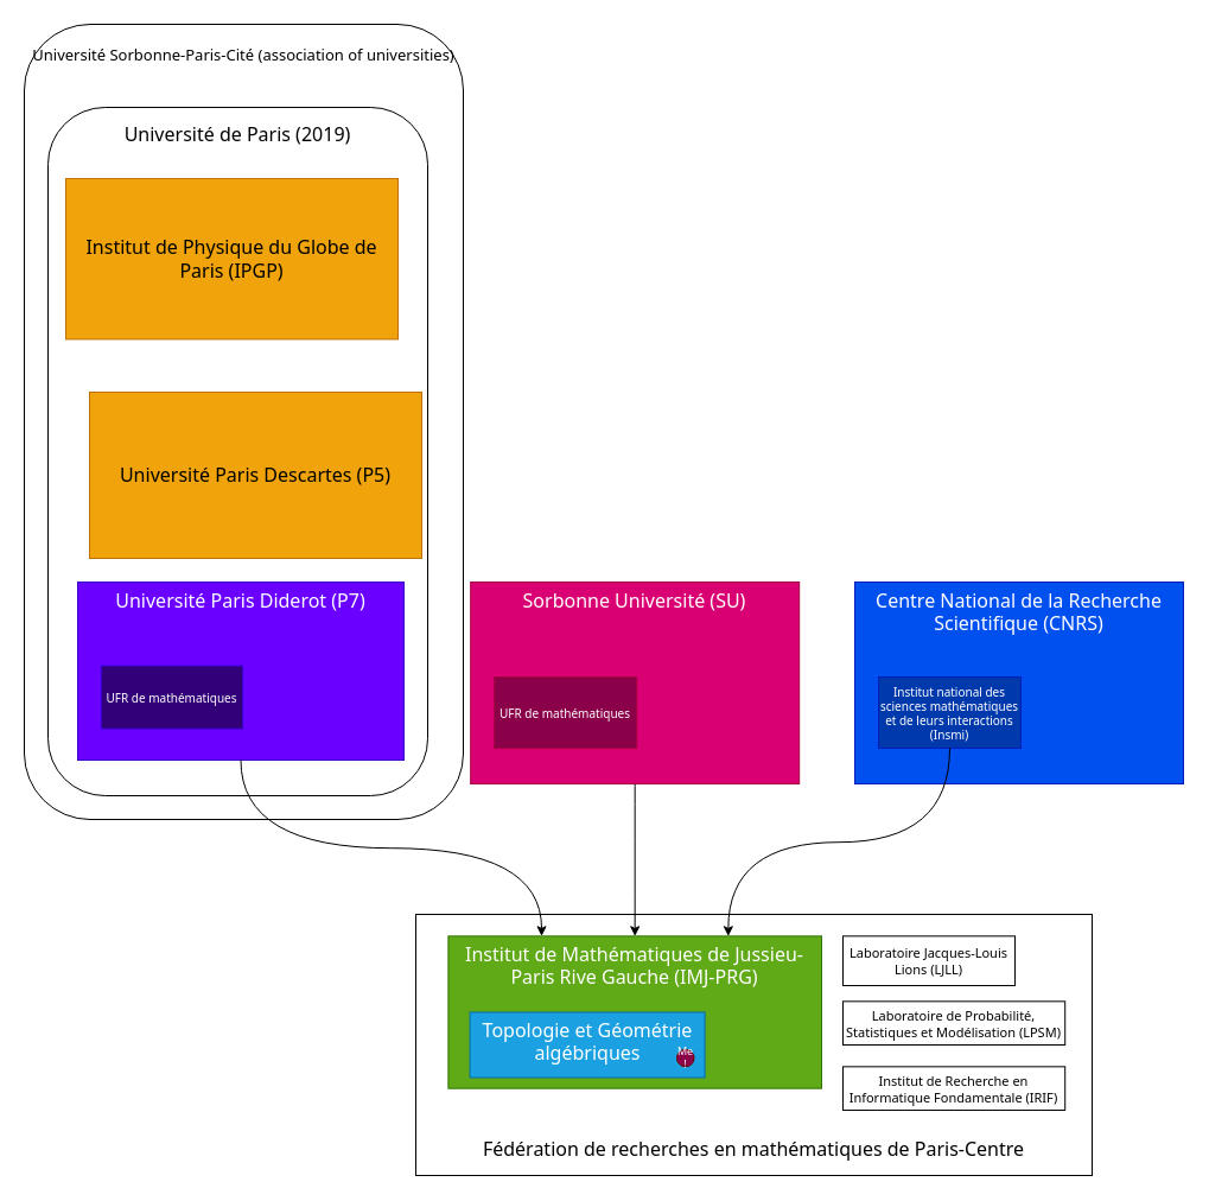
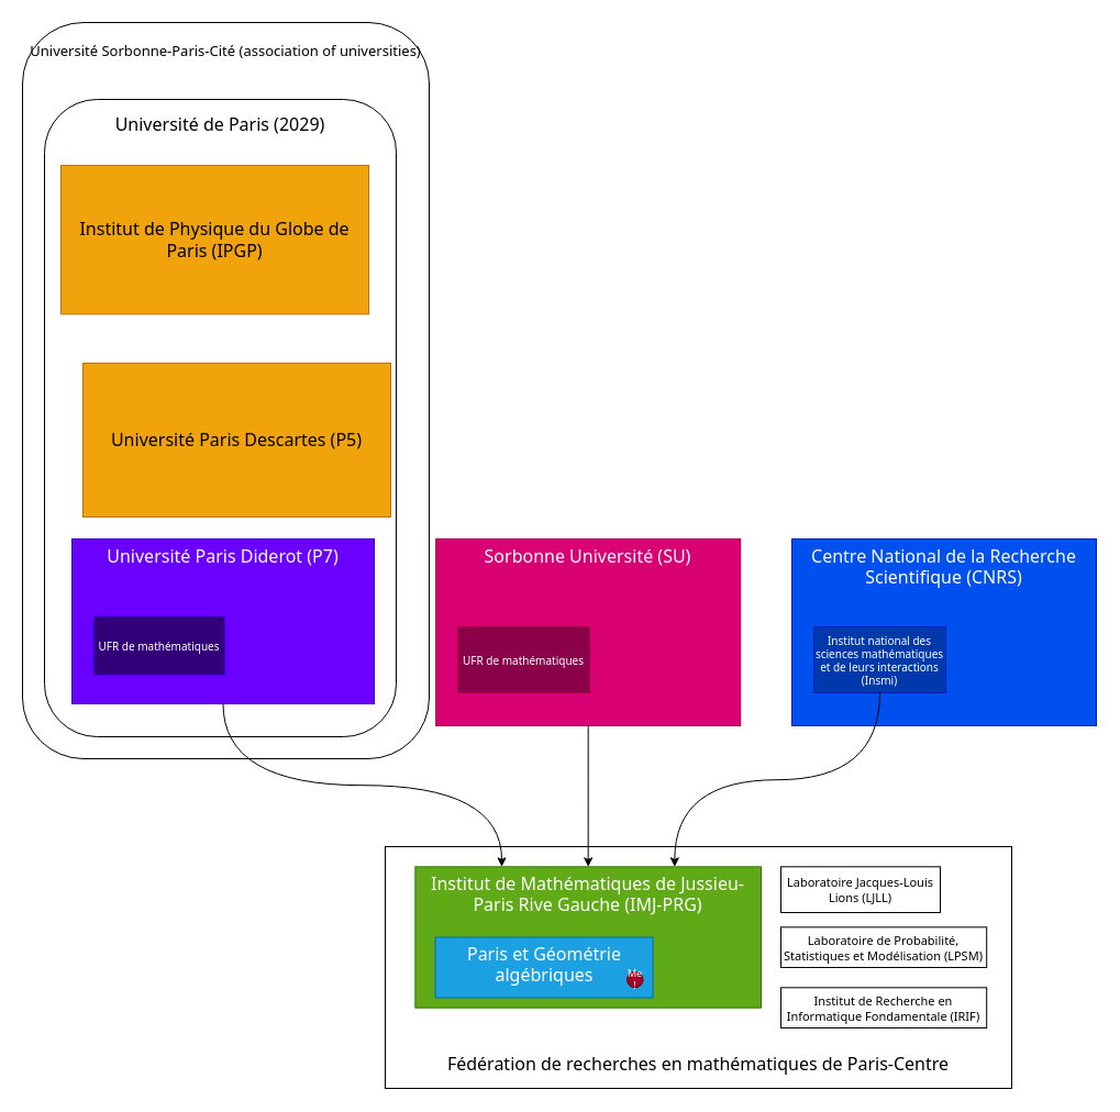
- <mxCell id="16" value="Université de Paris (2019)" style="rounded=1;whiteSpace=wrap;html=1;shadow=0;glass=0;sketch=0;fontFamily=Segoe UI;fontSize=16;verticalAlign=top;container=1;spacingTop=7;" vertex="1" parent="15"><mxGeometry x="20" y="70" width="320" height="580" as="geometry" /></mxCell>
+ <mxCell id="16" value="Université de Paris (2029)" style="rounded=1;whiteSpace=wrap;html=1;shadow=0;glass=0;sketch=0;fontFamily=Segoe UI;fontSize=16;verticalAlign=top;container=1;spacingTop=7;" vertex="1" parent="15"><mxGeometry x="20" y="70" width="320" height="580" as="geometry" /></mxCell>
- <mxCell id="4" value="Topologie et Géométrie algébriques" style="rounded=0;whiteSpace=wrap;html=1;fontFamily=Segoe UI;fontSize=16;verticalAlign=top;fillColor=#1ba1e2;strokeColor=#006EAF;fontColor=#ffffff;container=1;" vertex="1" parent="3"><mxGeometry x="18.24" y="64.166" width="197.967" height="55.0" as="geometry" /></mxCell>
+ <mxCell id="4" value="Paris et Géométrie algébriques" style="rounded=0;whiteSpace=wrap;html=1;fontFamily=Segoe UI;fontSize=16;verticalAlign=top;fillColor=#1ba1e2;strokeColor=#006EAF;fontColor=#ffffff;container=1;" vertex="1" parent="3"><mxGeometry x="18.24" y="64.166" width="197.967" height="55.0" as="geometry" /></mxCell>
- <mxCell id="5" value="Me !" style="ellipse;whiteSpace=wrap;html=1;aspect=fixed;rounded=0;fontFamily=Segoe UI;fontSize=9;verticalAlign=middle;fillColor=#8a0049;strokeColor=#6F0000;fontColor=#ffffff;" vertex="1" parent="4"><mxGeometry x="174.397" y="31.243" width="14.592" height="14.592" as="geometry" /></mxCell>
+ <mxCell id="5" value="Me !" style="ellipse;whiteSpace=wrap;html=1;aspect=fixed;rounded=0;fontFamily=Segoe UI;fontSize=9;verticalAlign=middle;fillColor=#a20025;strokeColor=#6F0000;fontColor=#ffffff;" vertex="1" parent="4"><mxGeometry x="174.397" y="31.243" width="14.592" height="14.592" as="geometry" /></mxCell>
